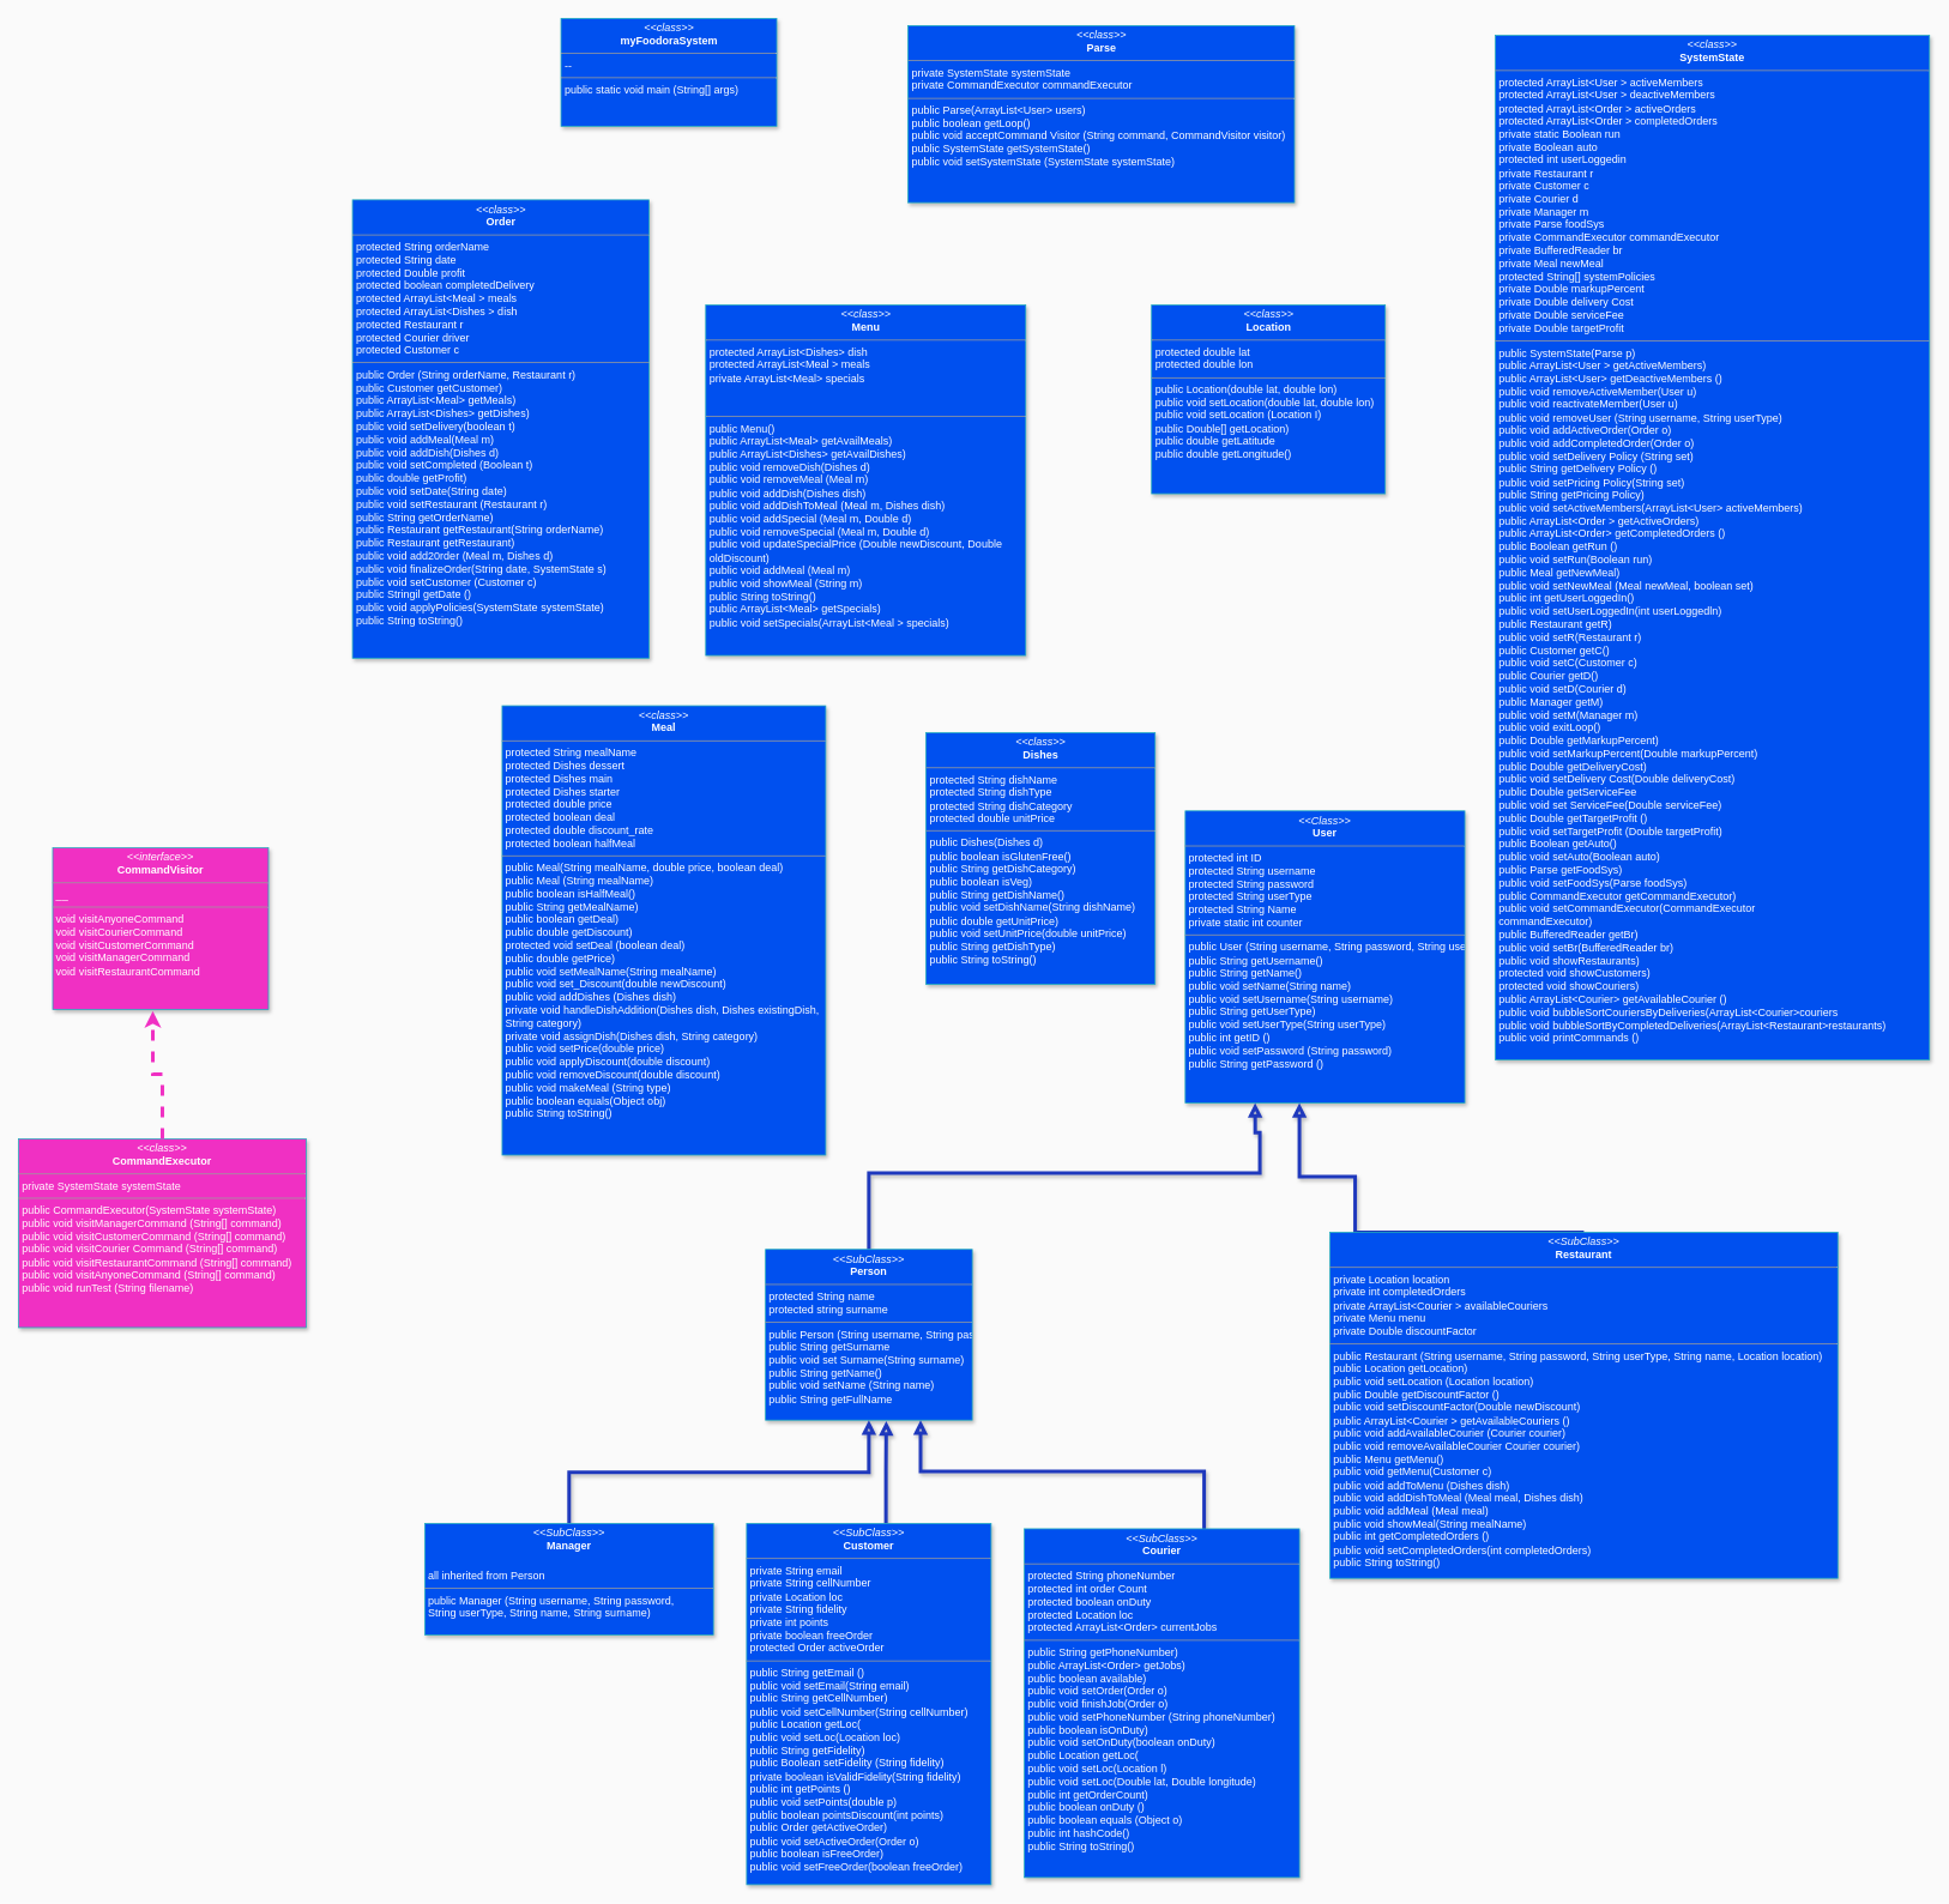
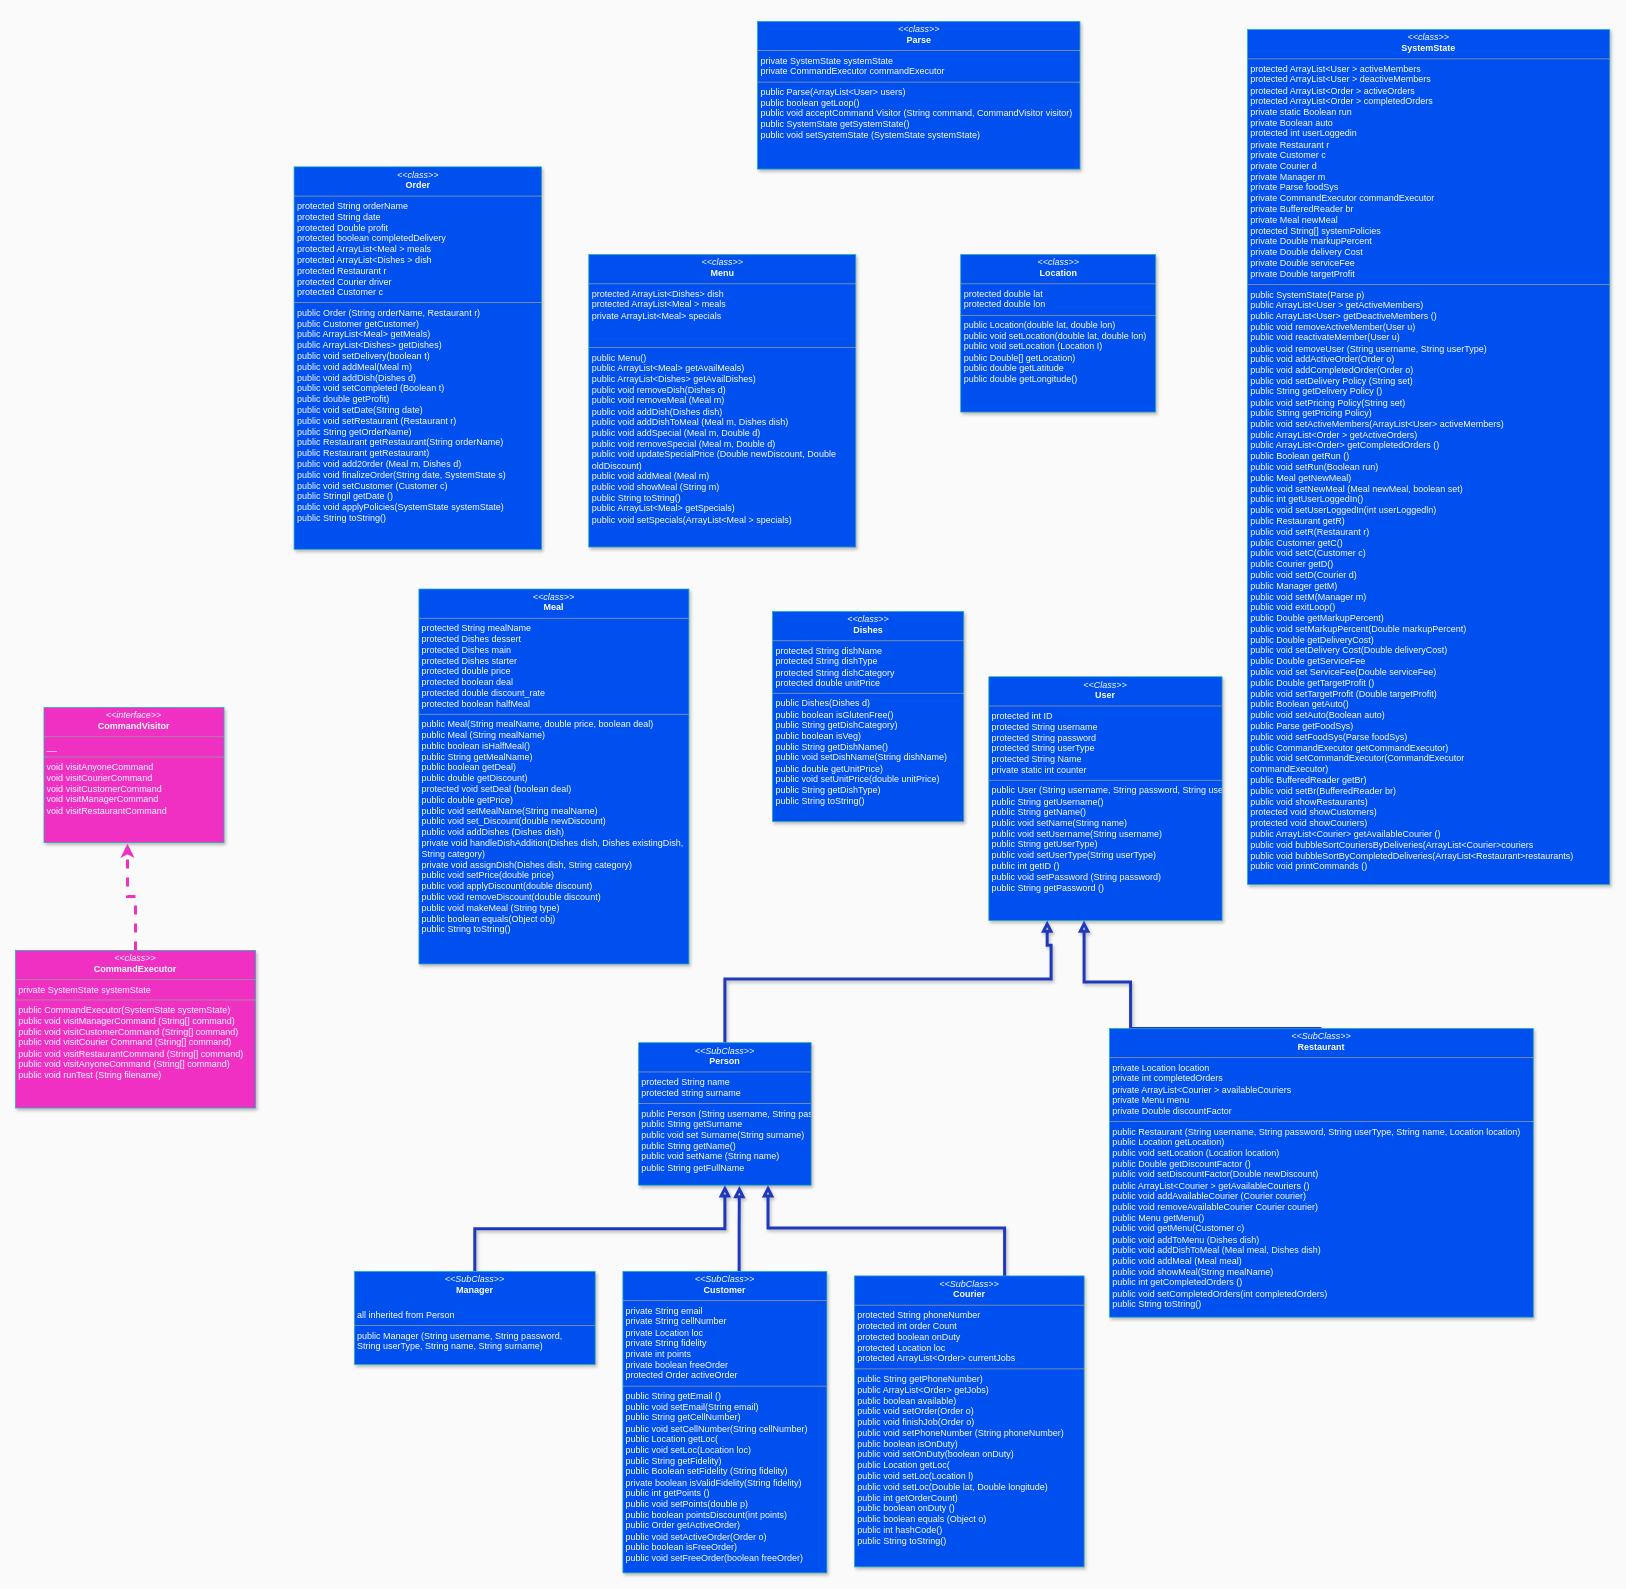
- <mxCell id="17" value="&lt;p style=&quot;margin:0px;margin-top:4px;text-align:center;&quot;&gt;&lt;i&gt;&amp;lt;&amp;lt;class&amp;gt;&amp;gt;&lt;/i&gt;&lt;br&gt;&lt;b&gt;myFoodoraSystem&lt;/b&gt;&lt;/p&gt;&lt;hr size=&quot;1&quot;&gt;&lt;p style=&quot;margin:0px;margin-left:4px;&quot;&gt;&lt;span style=&quot;background-color: initial;&quot;&gt;--&lt;/span&gt;&lt;/p&gt;&lt;hr size=&quot;1&quot;&gt;&lt;p style=&quot;margin:0px;margin-left:4px;&quot;&gt;public static void main (String[] args)&lt;br&gt;&lt;/p&gt;&lt;p style=&quot;margin:0px;margin-left:4px;&quot;&gt;&lt;br&gt;&lt;/p&gt;&lt;p style=&quot;margin:0px;margin-left:4px;&quot;&gt;&lt;br&gt;&lt;/p&gt;&lt;p style=&quot;margin:0px;margin-left:4px;&quot;&gt;&lt;br&gt;&lt;/p&gt;" style="verticalAlign=top;align=left;overflow=fill;fontSize=12;fontFamily=Helvetica;html=1;rounded=0;shadow=1;comic=0;labelBackgroundColor=none;strokeWidth=1;fillColor=#0050ef;fontColor=#ffffff;strokeColor=#1EACBC;" vertex="1" parent="1"><mxGeometry x="623.5" y="20" width="240" height="120" as="geometry" /></mxCell>
